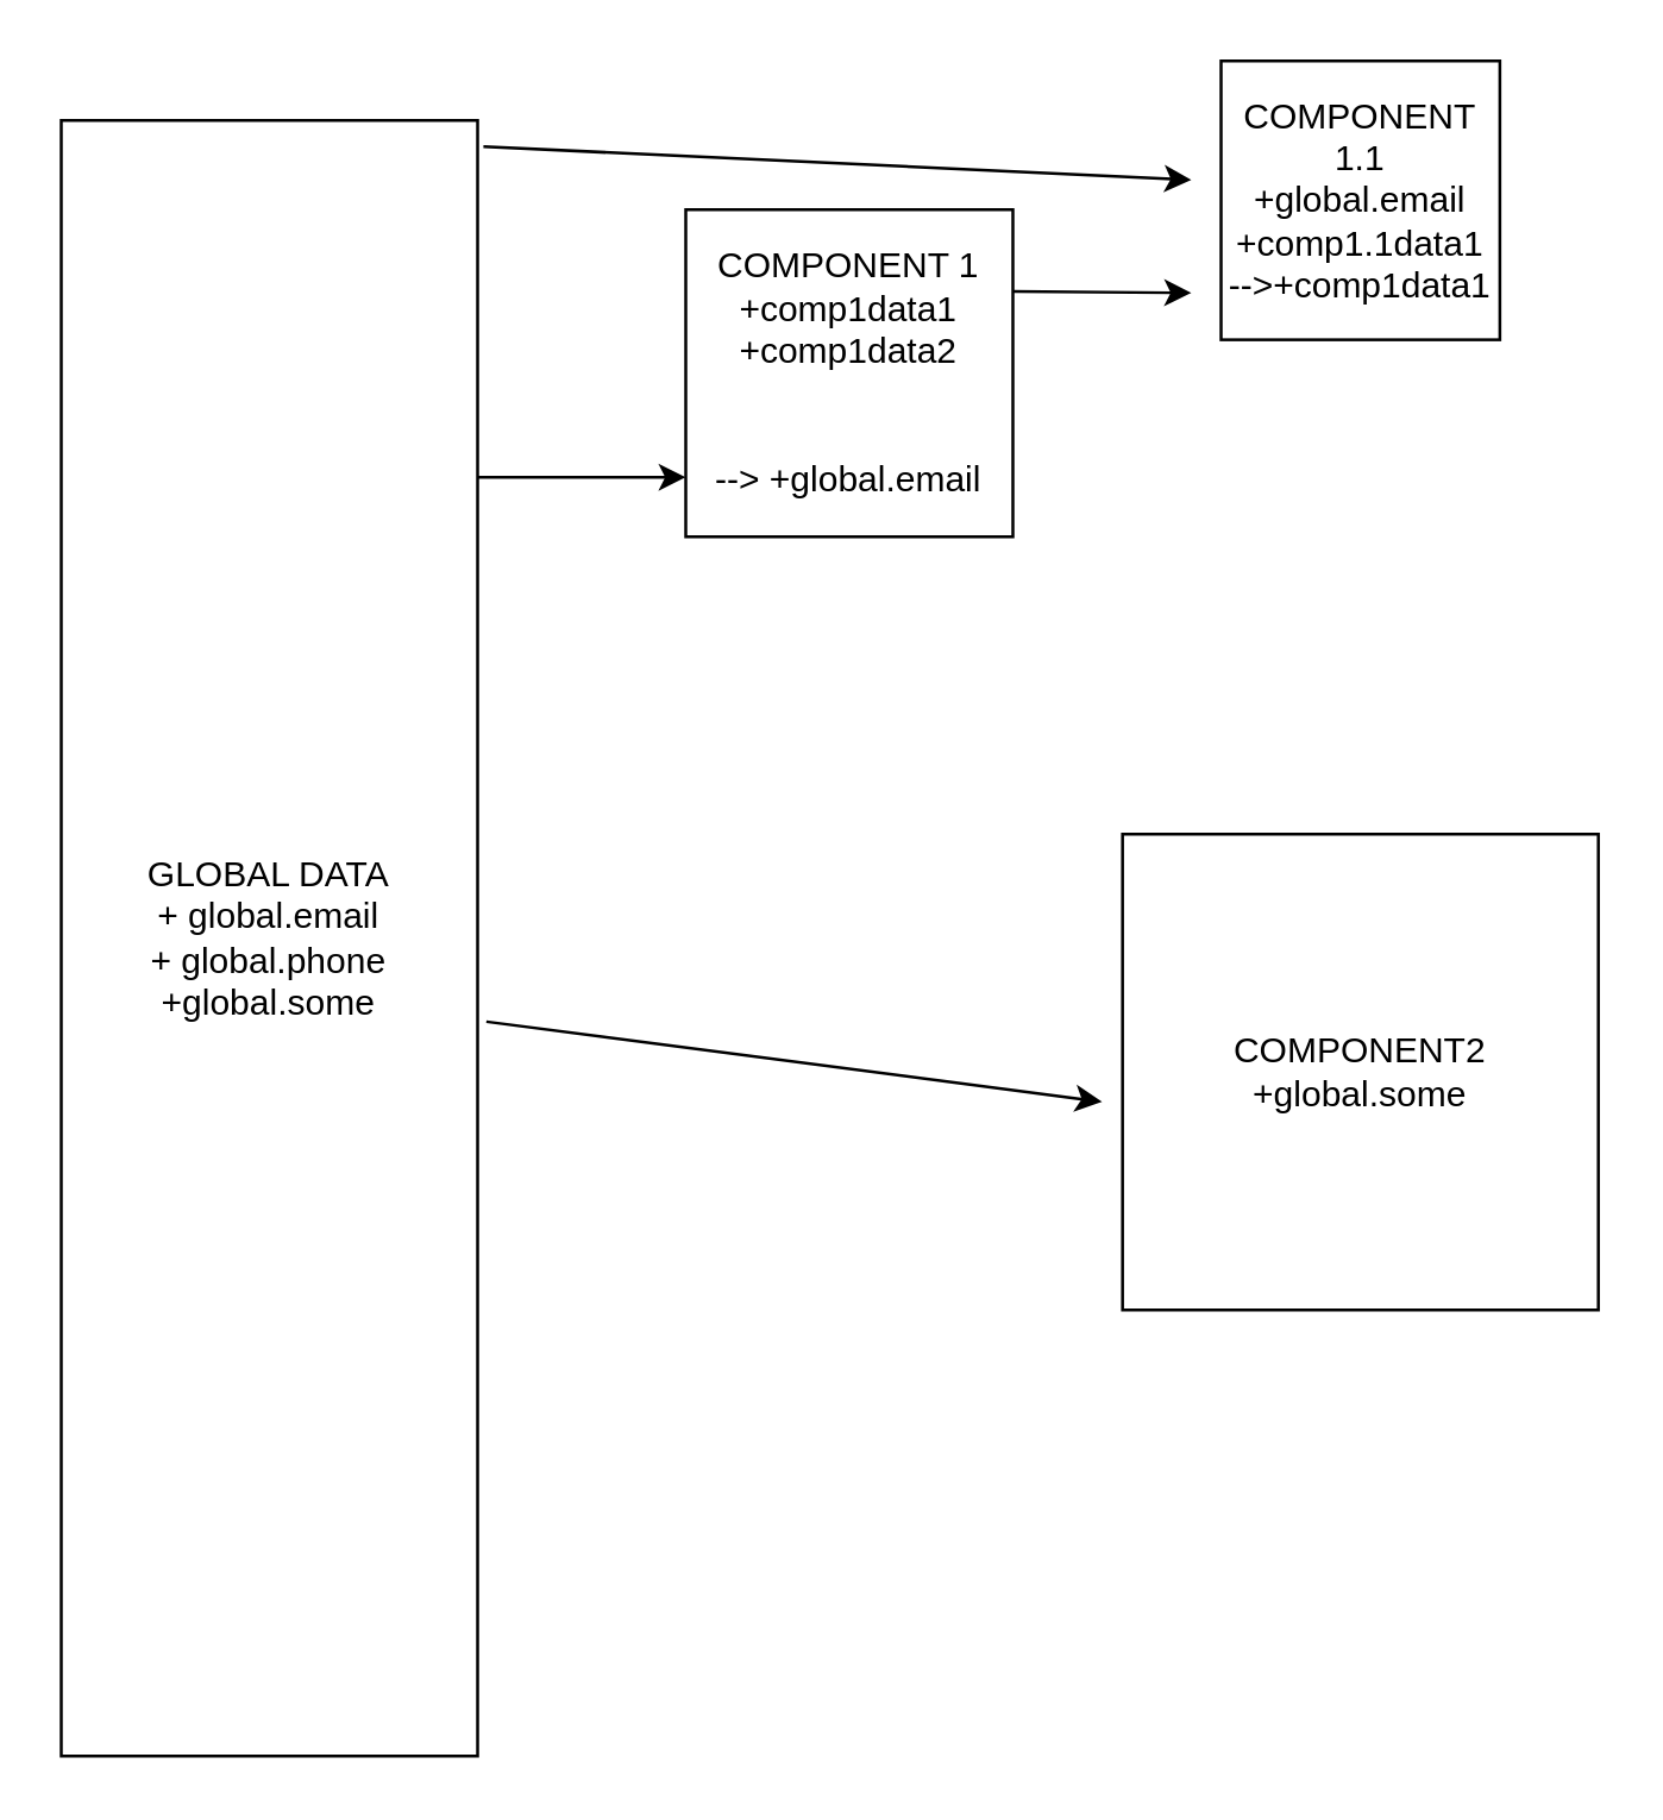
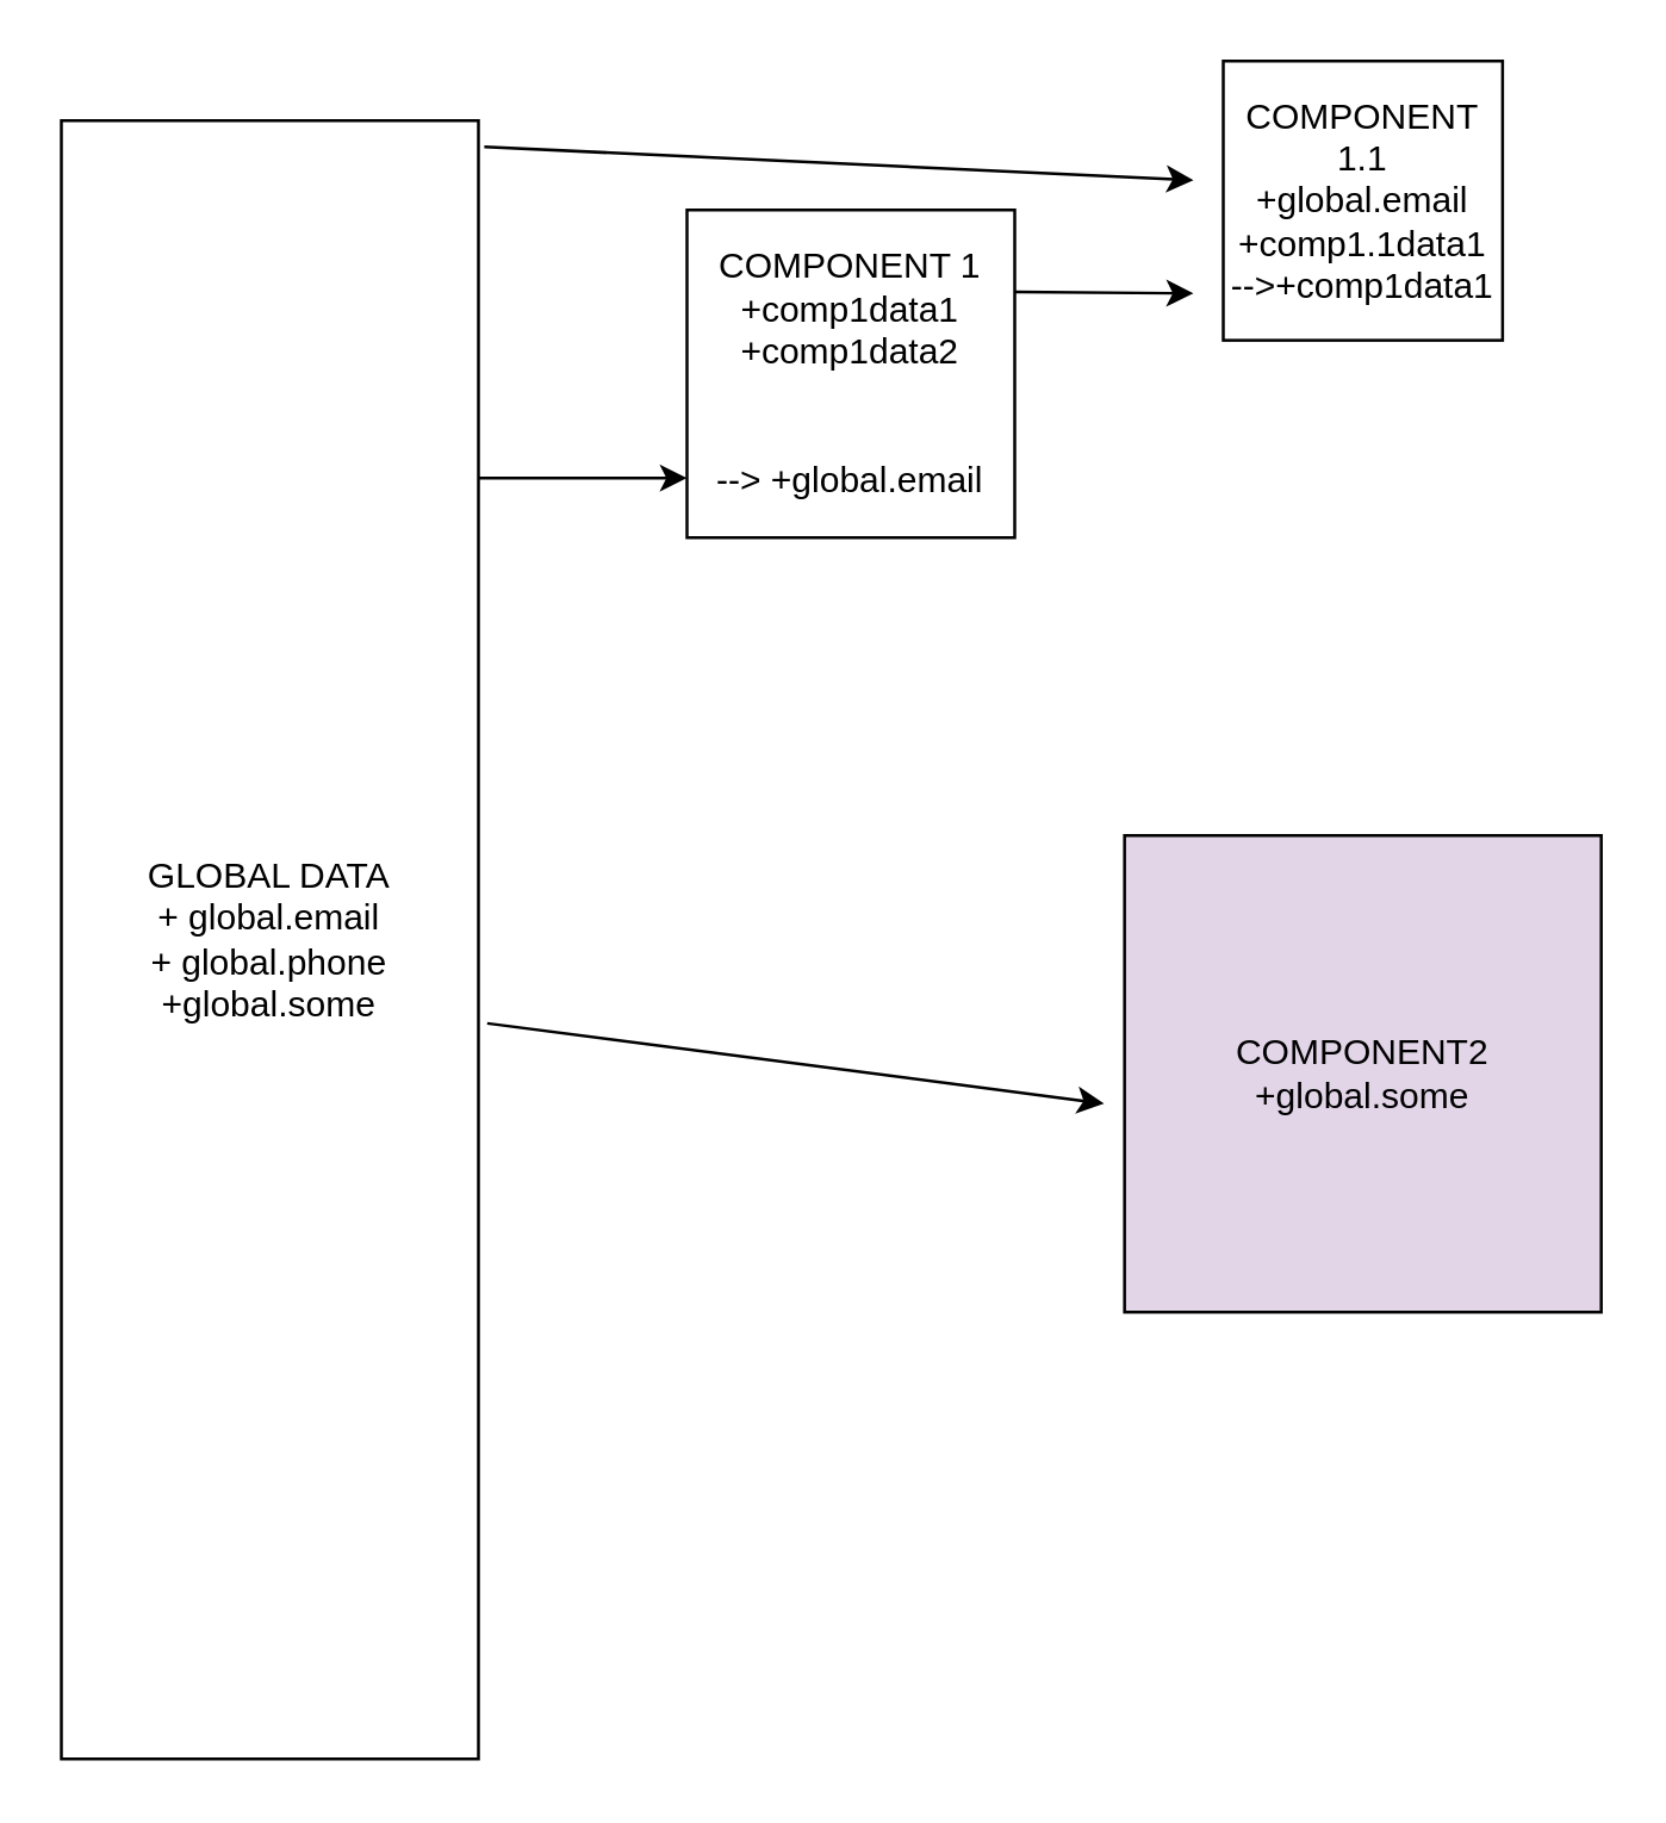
- <mxCell id="8" value="COMPONENT2&lt;br&gt;+global.some" style="whiteSpace=wrap;html=1;aspect=fixed;" vertex="1" parent="1"><mxGeometry x="376.87" y="280" width="160" height="160" as="geometry" /></mxCell>
+ <mxCell id="8" value="COMPONENT2&lt;br&gt;+global.some" style="whiteSpace=wrap;html=1;aspect=fixed;fillColor=#e1d5e7;" vertex="1" parent="1"><mxGeometry x="376.87" y="280" width="160" height="160" as="geometry" /></mxCell>
